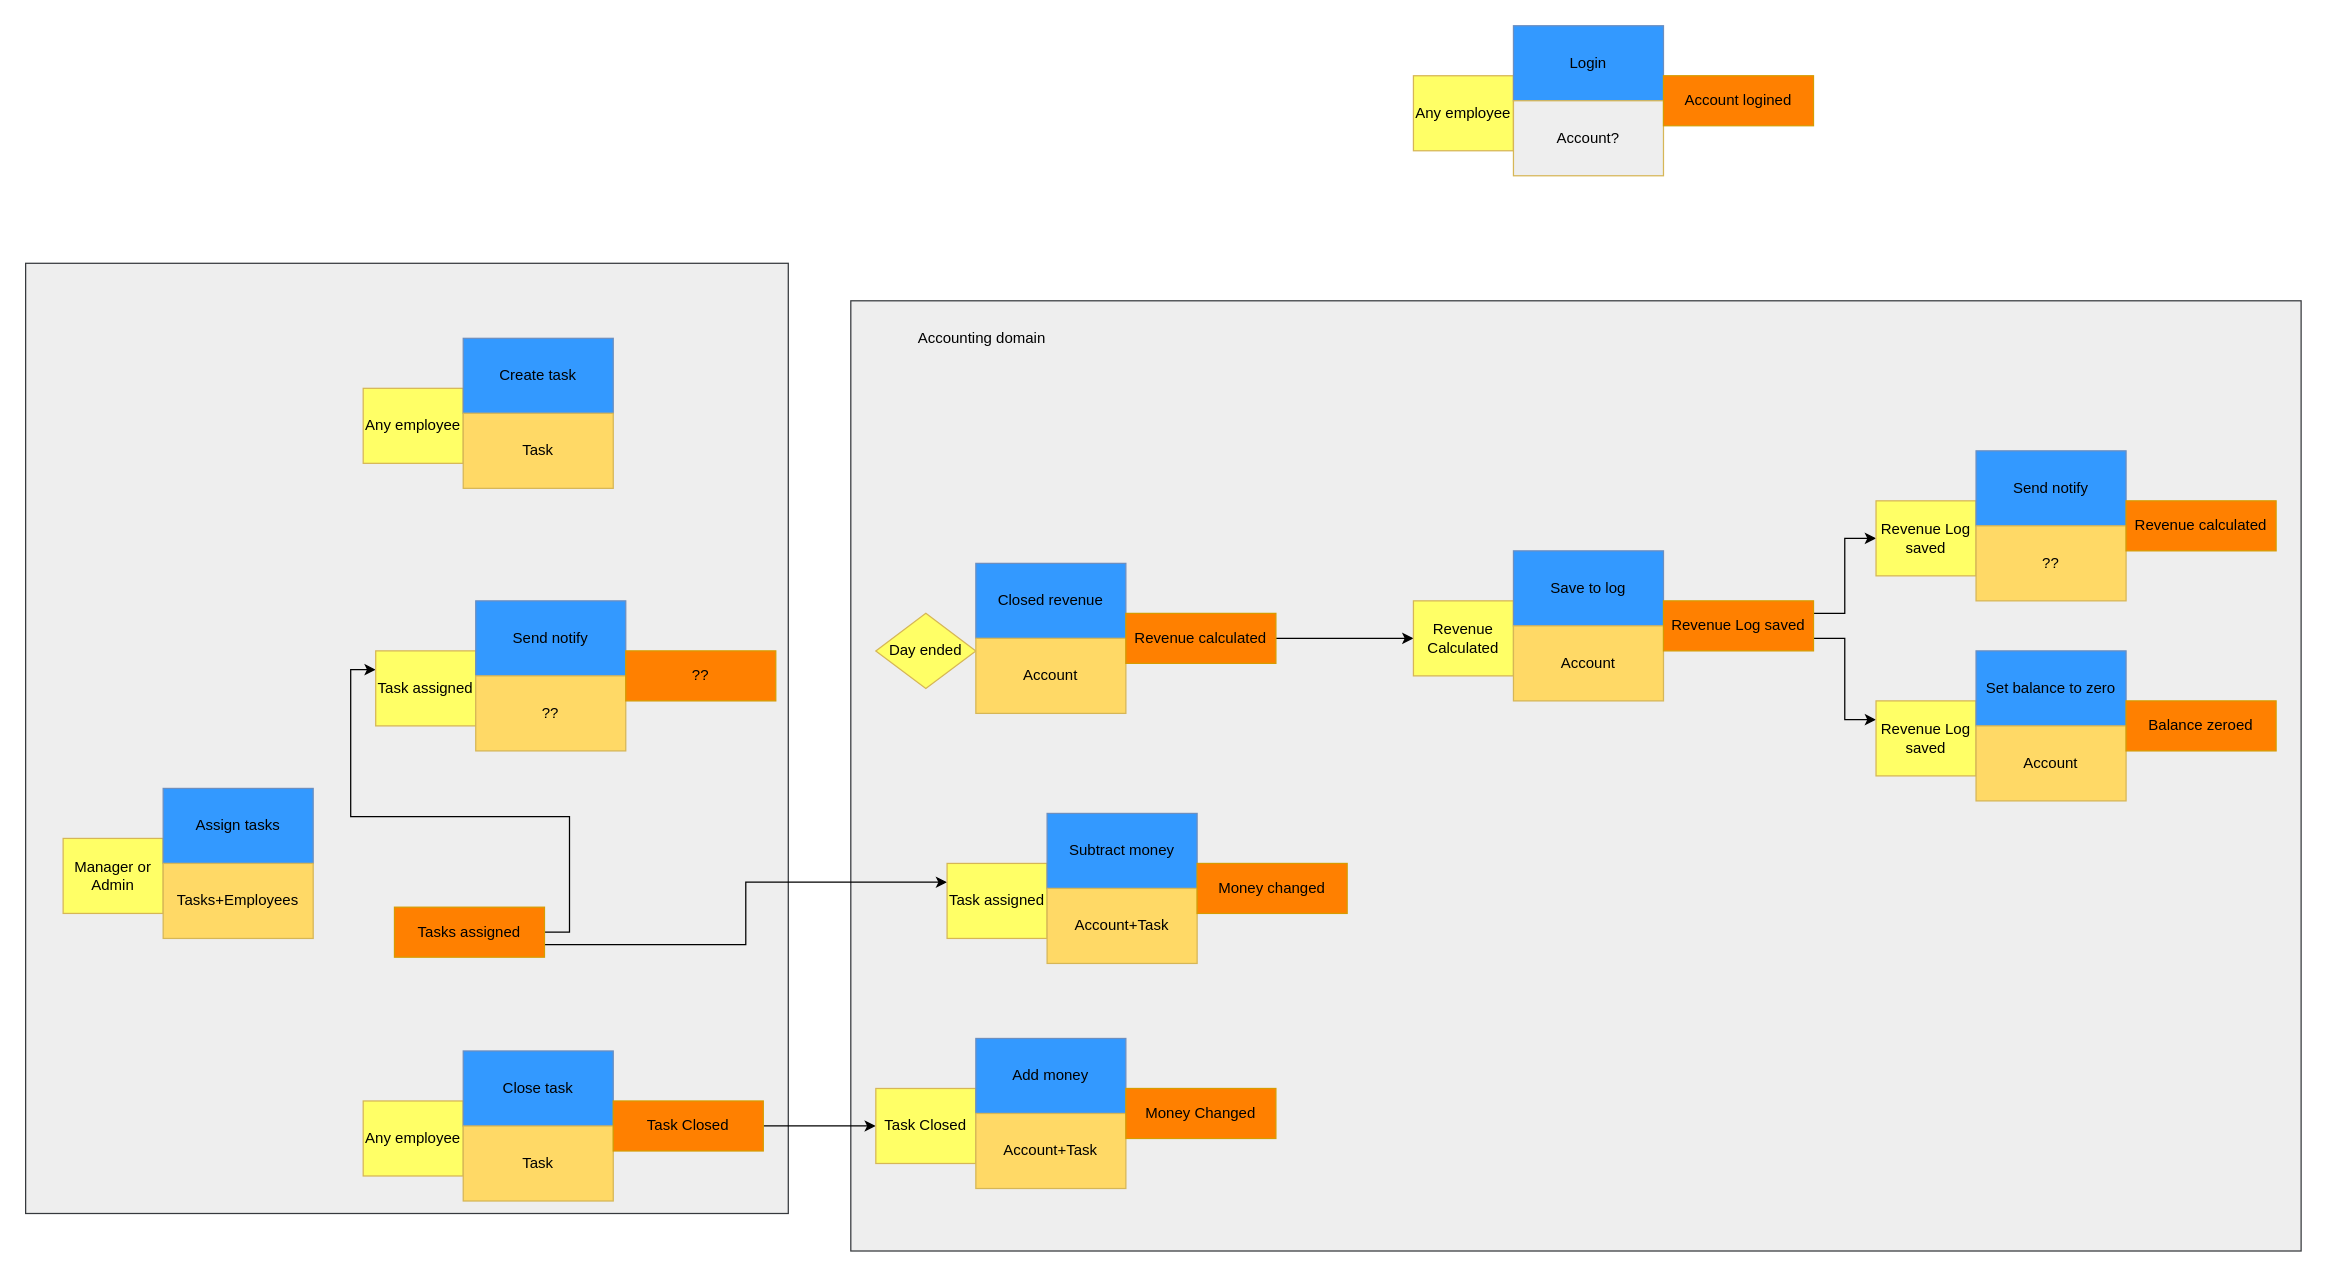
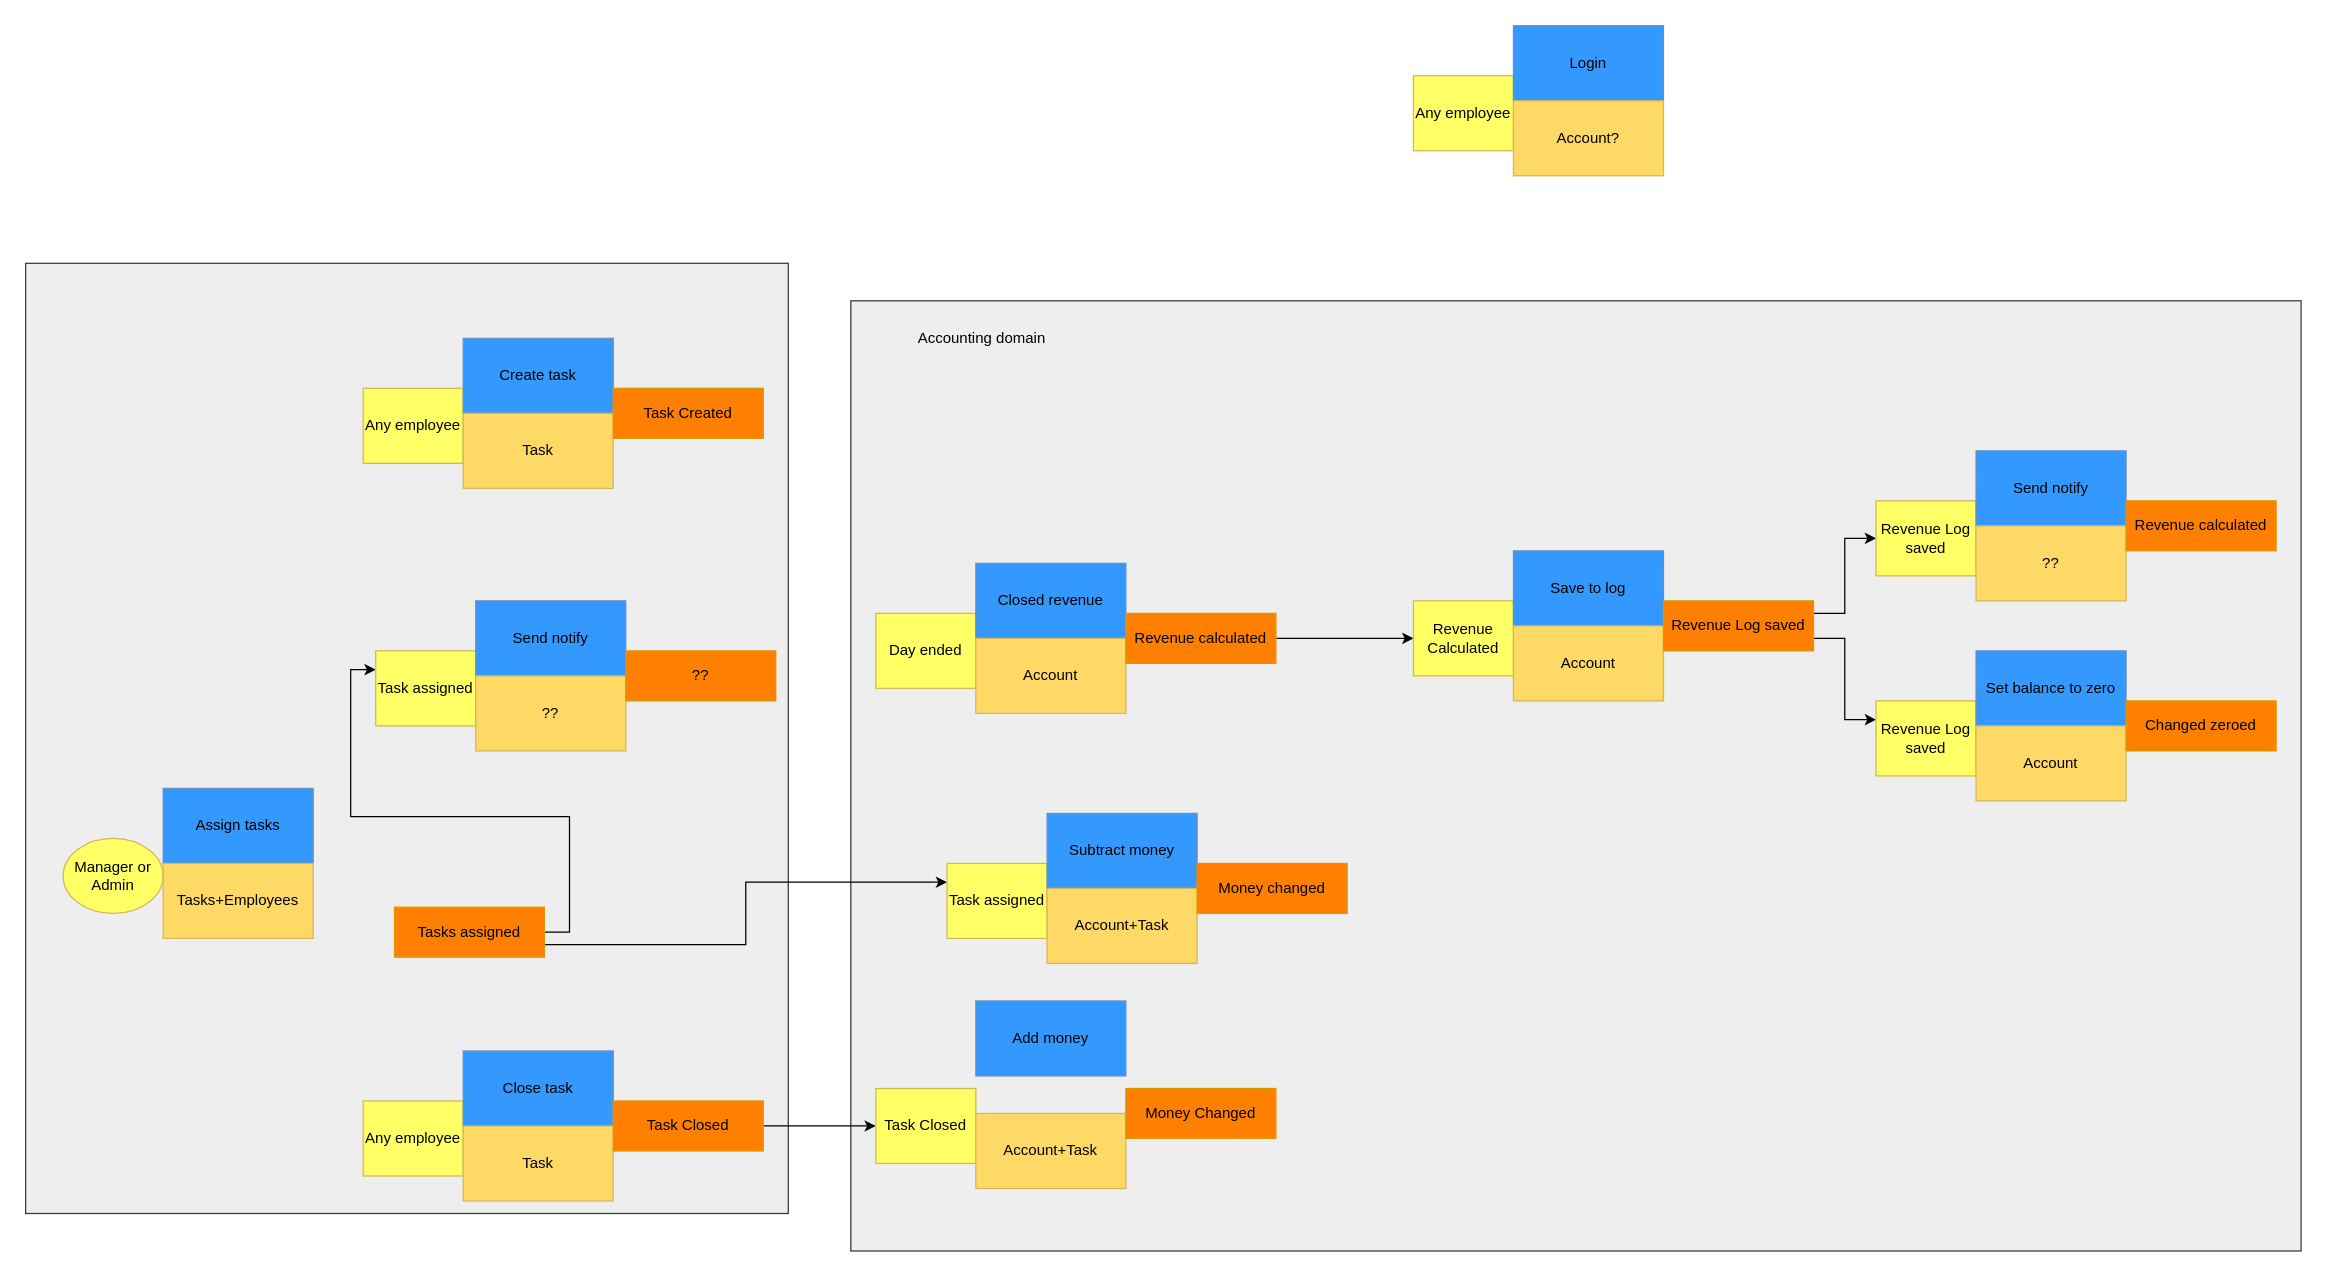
- <mxCell id="53" value="Account logined" style="rounded=0;whiteSpace=wrap;html=1;strokeColor=#d79b00;fillColor=#FF8000;" parent="1" vertex="1"><mxGeometry x="1330" y="60" width="120" height="40" as="geometry" /></mxCell>
- <mxCell id="52" value="Account?" style="rounded=0;whiteSpace=wrap;html=1;strokeColor=#d6b656;fillColor=#eeeeee;" parent="1" vertex="1"><mxGeometry x="1210" y="80" width="120" height="60" as="geometry" /></mxCell>
+ <mxCell id="52" value="Account?" style="rounded=0;whiteSpace=wrap;html=1;strokeColor=#d6b656;fillColor=#FFD966;" parent="1" vertex="1"><mxGeometry x="1210" y="80" width="120" height="60" as="geometry" /></mxCell>
+ <mxCell id="7" value="Task Created" style="rounded=0;whiteSpace=wrap;html=1;strokeColor=#d79b00;fillColor=#FF8000;" parent="1" vertex="1"><mxGeometry x="490" y="310" width="120" height="40" as="geometry" /></mxCell>
- <mxCell id="31" value="Day ended" style="rhombus;whiteSpace=wrap;html=1;strokeColor=#d6b656;fillColor=#FFFF66;" parent="1" vertex="1"><mxGeometry x="700" y="490" width="80" height="60" as="geometry" /></mxCell>
+ <mxCell id="31" value="Day ended" style="rounded=0;whiteSpace=wrap;html=1;strokeColor=#d6b656;fillColor=#FFFF66;" parent="1" vertex="1"><mxGeometry x="700" y="490" width="80" height="60" as="geometry" /></mxCell>
- <mxCell id="49" value="Balance zeroed" style="rounded=0;whiteSpace=wrap;html=1;strokeColor=#d79b00;fillColor=#FF8000;" parent="1" vertex="1"><mxGeometry x="1700" y="560" width="120" height="40" as="geometry" /></mxCell>
+ <mxCell id="49" value="Changed zeroed" style="rounded=0;whiteSpace=wrap;html=1;strokeColor=#d79b00;fillColor=#FF8000;" parent="1" vertex="1"><mxGeometry x="1700" y="560" width="120" height="40" as="geometry" /></mxCell>
- <mxCell id="8" value="Manager or &lt;br&gt;Admin" style="rounded=0;whiteSpace=wrap;html=1;strokeColor=#d6b656;fillColor=#FFFF66;" parent="1" vertex="1"><mxGeometry x="50" y="670" width="80" height="60" as="geometry" /></mxCell>
+ <mxCell id="8" value="Manager or &lt;br&gt;Admin" style="ellipse;whiteSpace=wrap;html=1;strokeColor=#d6b656;fillColor=#FFFF66;" parent="1" vertex="1"><mxGeometry x="50" y="670" width="80" height="60" as="geometry" /></mxCell>
- <mxCell id="28" value="Add money" style="rounded=0;whiteSpace=wrap;html=1;strokeColor=#6c8ebf;fillColor=#3399FF;" parent="1" vertex="1"><mxGeometry x="780" y="830" width="120" height="60" as="geometry" /></mxCell>
+ <mxCell id="28" value="Add money" style="rounded=0;whiteSpace=wrap;html=1;strokeColor=#6c8ebf;fillColor=#3399FF;" parent="1" vertex="1"><mxGeometry x="780" y="800" width="120" height="60" as="geometry" /></mxCell>
